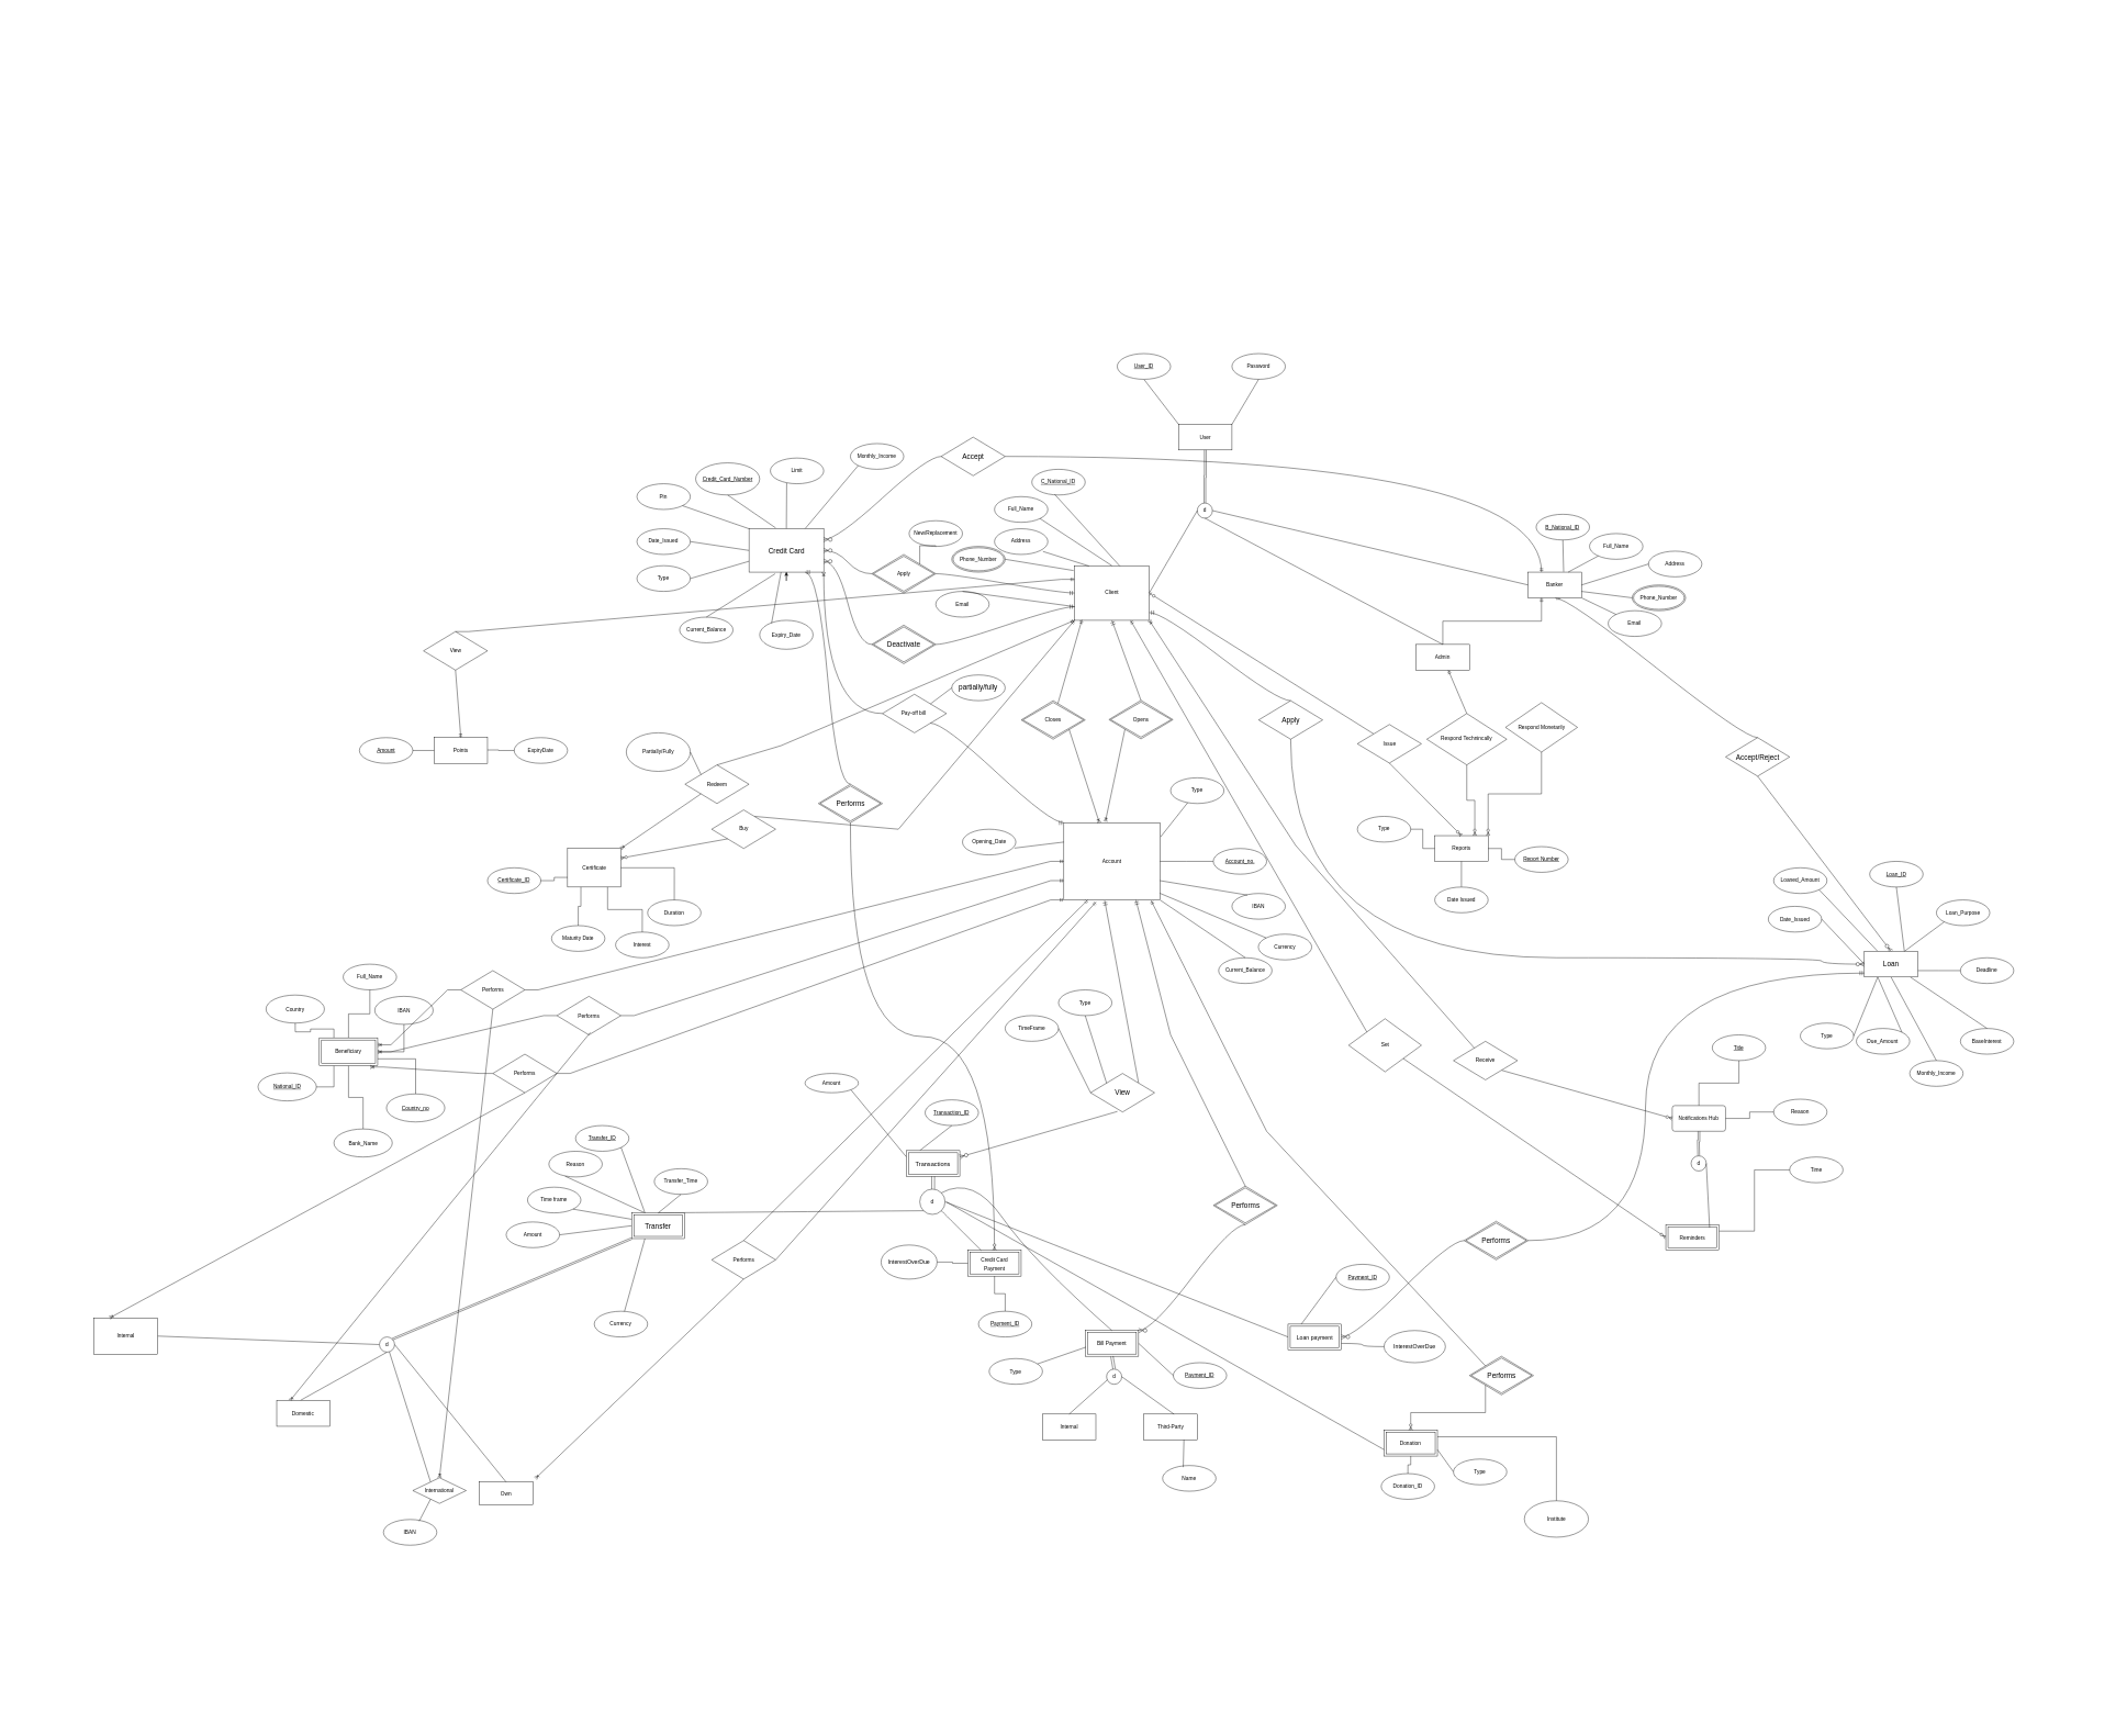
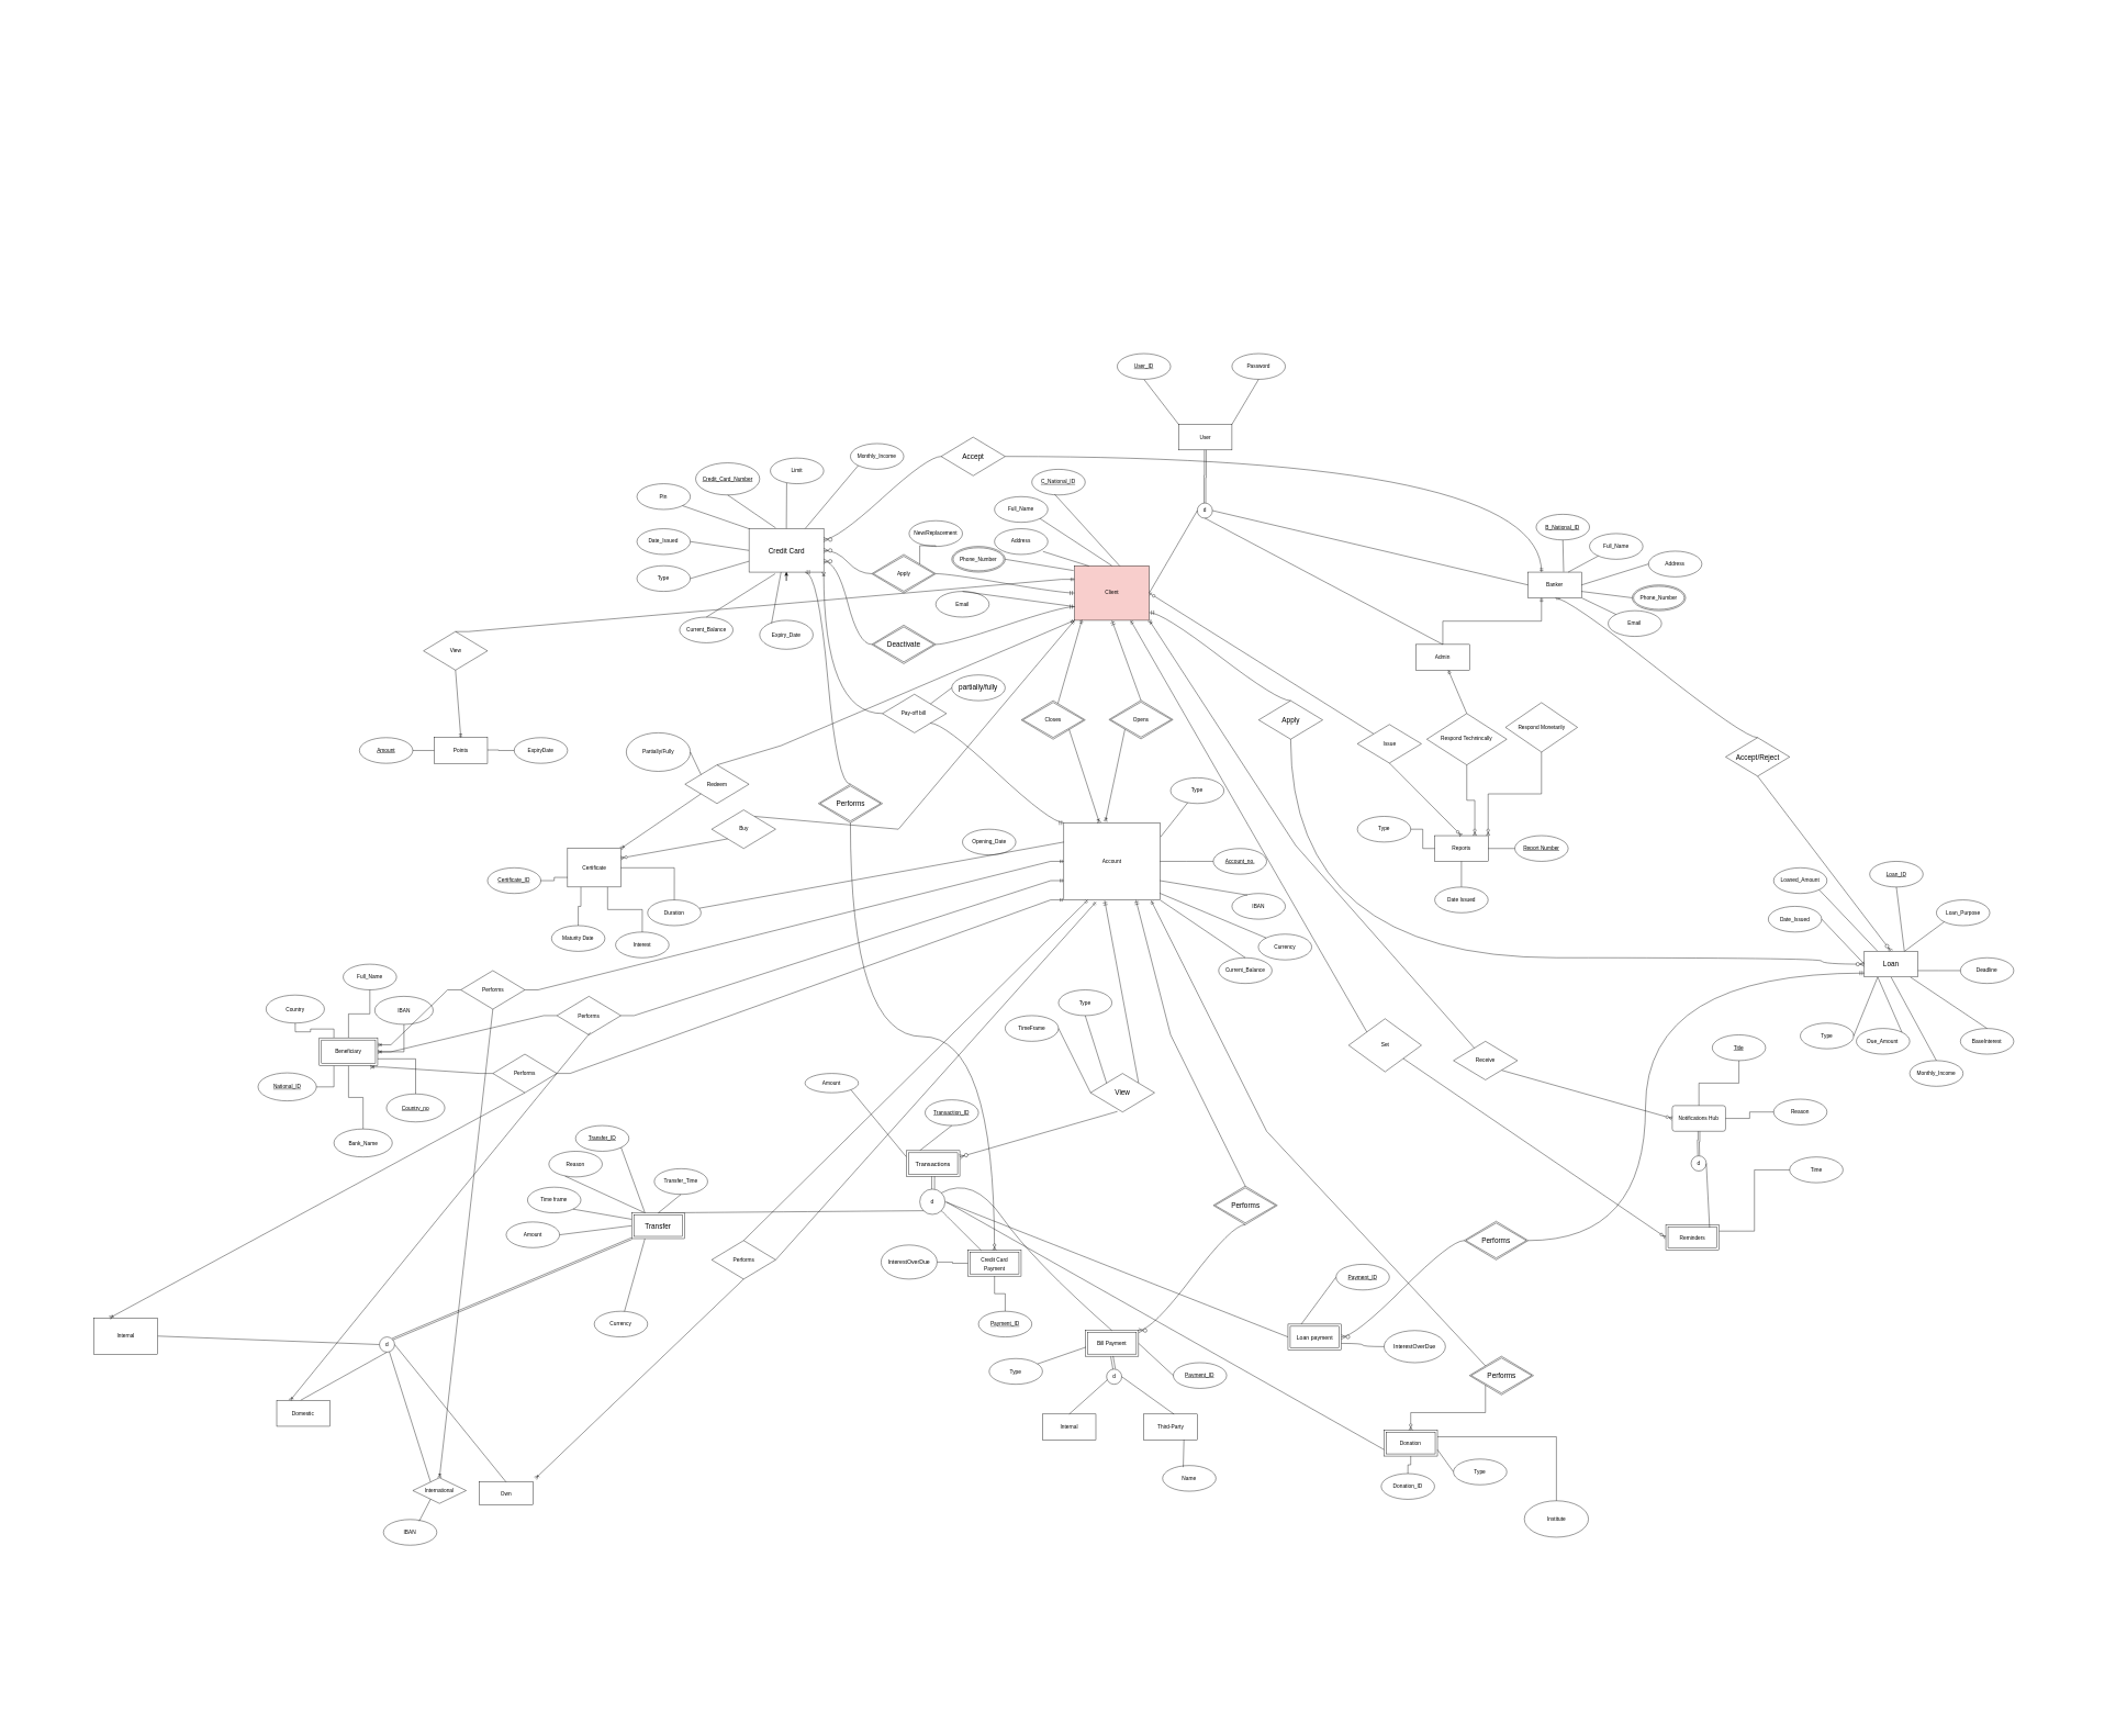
- <mxCell id="17" value="Client" style="whiteSpace=wrap;html=1;align=center;container=0;" vertex="1" parent="2"><mxGeometry x="2425.647" y="1267.303" width="170.079" height="124.371" as="geometry" /></mxCell>
+ <mxCell id="17" value="Client" style="whiteSpace=wrap;html=1;align=center;container=0;fillColor=#f8cecc;" vertex="1" parent="2"><mxGeometry x="2425.647" y="1267.303" width="170.079" height="124.371" as="geometry" /></mxCell>
- <mxCell id="31" value="" style="endArrow=none;html=1;rounded=0;entryX=0.973;entryY=0.735;entryDx=0;entryDy=0;entryPerimeter=0;exitX=0;exitY=0.25;exitDx=0;exitDy=0;" edge="1" parent="2" source="21" target="24"><mxGeometry width="50" height="50" relative="1" as="geometry"><mxPoint x="2401.35" y="1925.738" as="sourcePoint" /><mxPoint x="2462.092" y="1852.578" as="targetPoint" /></mxGeometry></mxCell>
+ <mxCell id="31" value="" style="endArrow=none;html=1;rounded=0;exitX=0;exitY=0.25;exitDx=0;exitDy=0;" edge="1" parent="2" source="21" target="157"><mxGeometry width="50" height="50" relative="1" as="geometry"><mxPoint x="2401.35" y="1925.738" as="sourcePoint" /><mxPoint x="2462.092" y="1852.578" as="targetPoint" /></mxGeometry></mxCell>
- <mxCell id="236" value="&lt;u&gt;Report Number&lt;/u&gt;" style="ellipse;whiteSpace=wrap;html=1;align=center;container=0;" vertex="1" parent="2"><mxGeometry x="3427.897" y="1906.842" width="121.485" height="58.528" as="geometry" /></mxCell>
+ <mxCell id="236" value="&lt;u&gt;Report Number&lt;/u&gt;" style="ellipse;whiteSpace=wrap;html=1;align=center;container=0;" vertex="1" parent="2"><mxGeometry x="3427.897" y="1881.842" width="121.485" height="58.528" as="geometry" /></mxCell>
